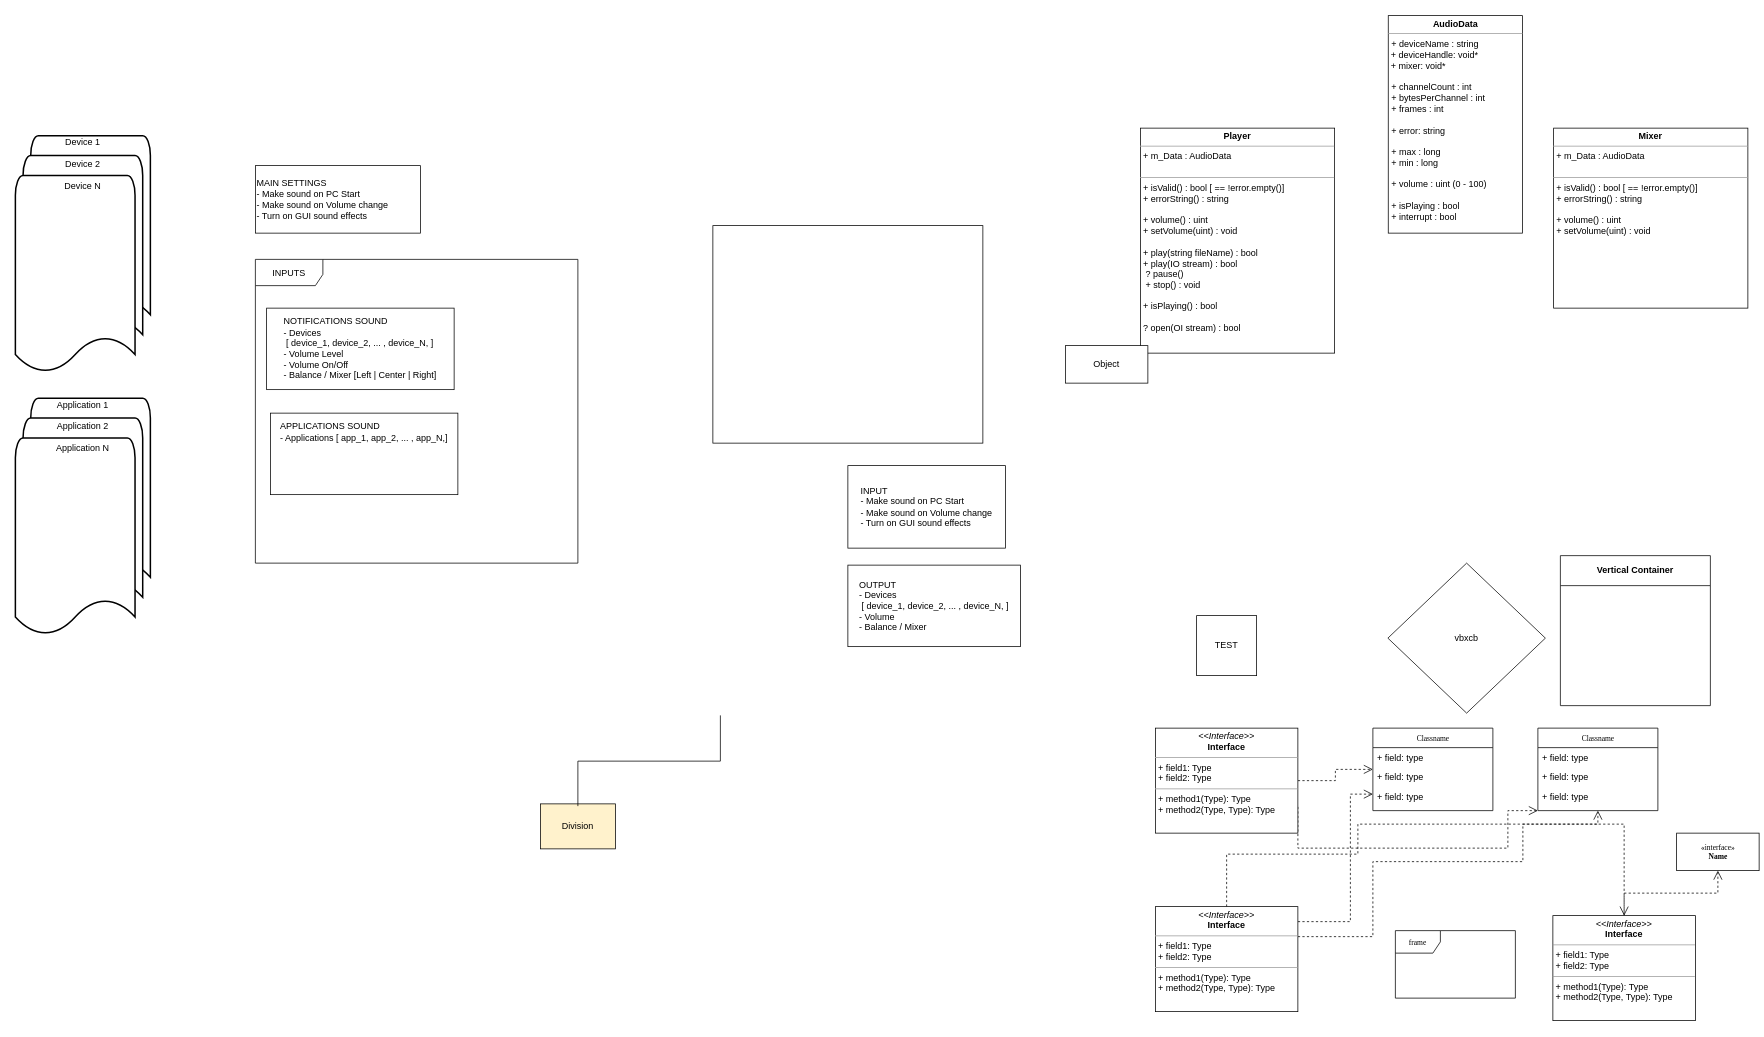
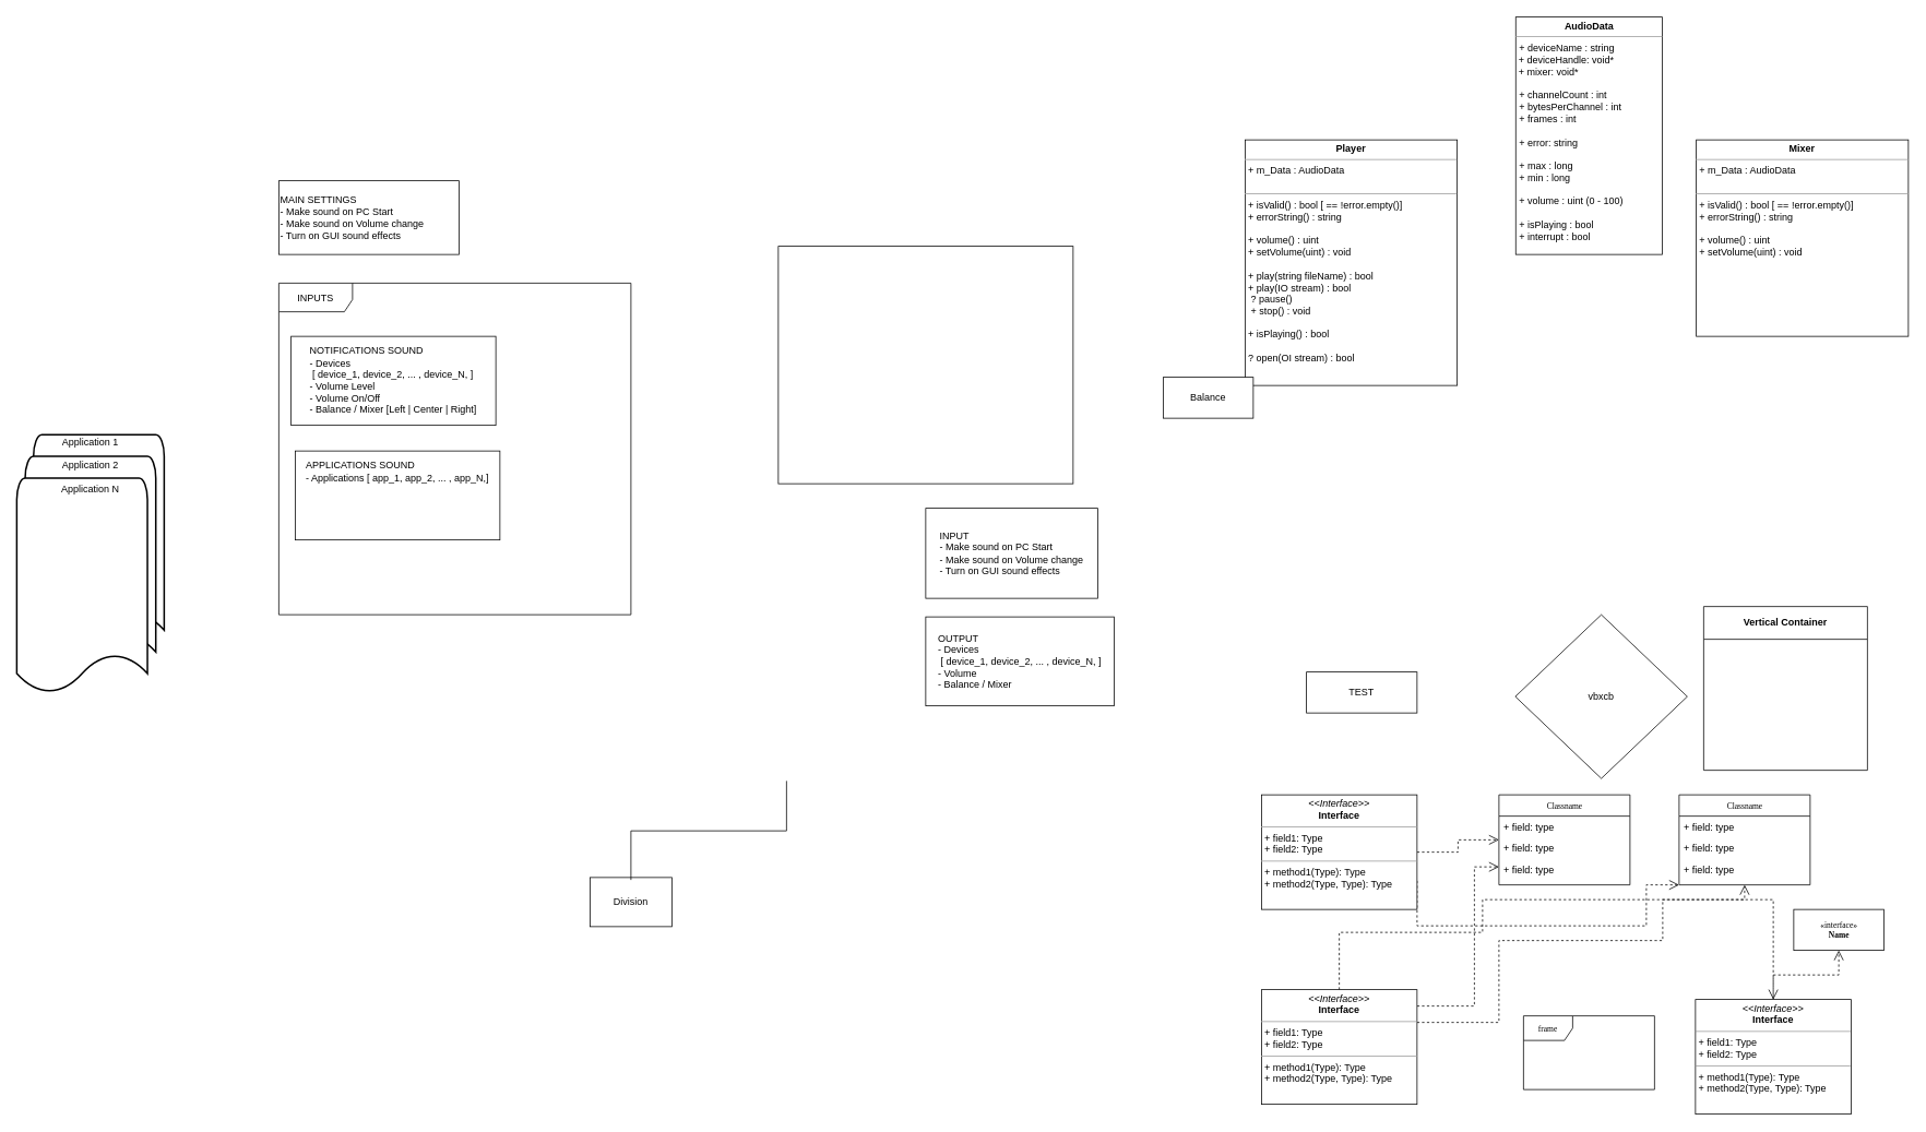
- <mxCell id="37" value="&lt;div&gt;&lt;br&gt;&lt;/div&gt;&lt;div&gt;Device 1&lt;/div&gt;&lt;div&gt;&lt;br&gt;&lt;/div&gt;&lt;div&gt;Device 2&lt;/div&gt;&lt;div&gt;&lt;br&gt;&lt;/div&gt;&lt;div&gt;Device N&lt;br&gt;&lt;/div&gt;&lt;div&gt;&lt;br&gt;&lt;/div&gt;&lt;div&gt;&lt;br&gt;&lt;/div&gt;&lt;div&gt;&lt;br&gt;&lt;/div&gt;&lt;div&gt;&lt;br&gt;&lt;/div&gt;&lt;div&gt;&lt;br&gt;&lt;/div&gt;&lt;div&gt;&lt;br&gt;&lt;/div&gt;&lt;div&gt;&lt;br&gt;&lt;/div&gt;&lt;div&gt;&lt;br&gt;&lt;/div&gt;&lt;div&gt;&lt;br&gt;&lt;/div&gt;&lt;div&gt;&lt;br&gt;&lt;/div&gt;&lt;div&gt;&lt;br&gt;&lt;/div&gt;&lt;div&gt;&lt;br&gt;&lt;/div&gt;&lt;div&gt;&lt;br&gt;&lt;/div&gt;&lt;div&gt;&lt;br&gt;&lt;/div&gt;&lt;div&gt;&lt;br&gt;&lt;/div&gt;&lt;div&gt;&lt;br&gt;&lt;/div&gt;&lt;div&gt;&lt;br&gt;&lt;/div&gt;&lt;div&gt;&lt;br&gt;&lt;/div&gt;" style="strokeWidth=2;html=1;shape=mxgraph.flowchart.multi-document;whiteSpace=wrap;" vertex="1" parent="1"><mxGeometry x="20" y="180" width="180" height="320" as="geometry" /></mxCell>
- <mxCell id="28" value="Object" style="html=1;whiteSpace=wrap;" vertex="1" parent="1"><mxGeometry x="1420" y="460" width="110" height="50" as="geometry" /></mxCell>
+ <mxCell id="28" value="Balance" style="html=1;whiteSpace=wrap;" vertex="1" parent="1"><mxGeometry x="1420" y="460" width="110" height="50" as="geometry" /></mxCell>
- <mxCell id="22" value="TEST" style="whiteSpace=wrap;html=1;aspect=fixed;" vertex="1" parent="1"><mxGeometry x="1595" y="820" width="80" height="80" as="geometry" /></mxCell>
+ <mxCell id="22" value="TEST" style="whiteSpace=wrap;html=1;aspect=fixed;" vertex="1" parent="1"><mxGeometry x="1595" y="820" width="135" height="50" as="geometry" /></mxCell>
- <mxCell id="29" value="Division" style="whiteSpace=wrap;html=1;align=center;verticalAlign=middle;treeFolding=1;treeMoving=1;newEdgeStyle={&quot;edgeStyle&quot;:&quot;elbowEdgeStyle&quot;,&quot;startArrow&quot;:&quot;none&quot;,&quot;endArrow&quot;:&quot;none&quot;};fillColor=#fff2cc;" vertex="1" parent="1"><mxGeometry x="720" y="1071" width="100" height="60" as="geometry" /></mxCell>
+ <mxCell id="29" value="Division" style="whiteSpace=wrap;html=1;align=center;verticalAlign=middle;treeFolding=1;treeMoving=1;newEdgeStyle={&quot;edgeStyle&quot;:&quot;elbowEdgeStyle&quot;,&quot;startArrow&quot;:&quot;none&quot;,&quot;endArrow&quot;:&quot;none&quot;};" vertex="1" parent="1"><mxGeometry x="720" y="1071" width="100" height="60" as="geometry" /></mxCell>
- <mxCell id="14" value="&amp;laquo;interface&amp;raquo;&lt;br&gt;&lt;b&gt;Name&lt;/b&gt;" style="html=1;rounded=0;shadow=0;comic=0;labelBackgroundColor=none;strokeWidth=1;fontFamily=Verdana;fontSize=10;align=center;" vertex="1" parent="1"><mxGeometry x="2235" y="1110" width="110" height="50" as="geometry" /></mxCell>
+ <mxCell id="14" value="&amp;laquo;interface&amp;raquo;&lt;br&gt;&lt;b&gt;Name&lt;/b&gt;" style="html=1;rounded=0;shadow=0;comic=0;labelBackgroundColor=none;strokeWidth=1;fontFamily=Verdana;fontSize=10;align=center;" vertex="1" parent="1"><mxGeometry x="2190" y="1110" width="110" height="50" as="geometry" /></mxCell>
